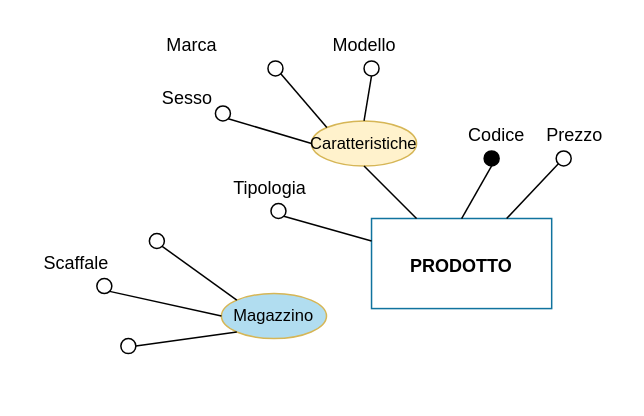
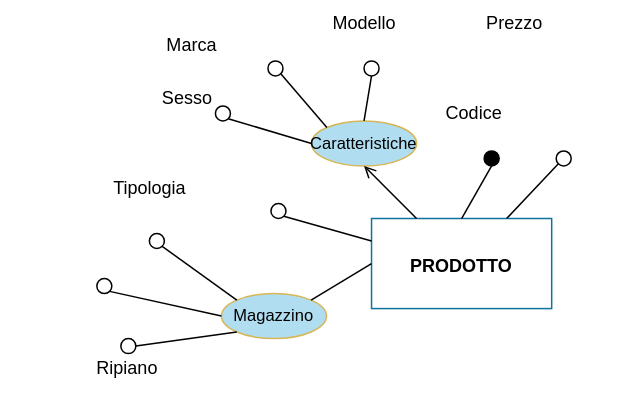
- <mxCell id="11" value="Modello" style="text;html=1;align=center;verticalAlign=middle;resizable=0;points=[];autosize=1;" parent="1" vertex="1"><mxGeometry x="212" y="20" width="60" height="20" as="geometry" /></mxCell>
+ <mxCell id="11" value="Modello" style="text;html=1;align=center;verticalAlign=middle;resizable=0;points=[];autosize=1;" parent="1" vertex="1"><mxGeometry x="212" y="5" width="60" height="20" as="geometry" /></mxCell>
- <mxCell id="5" value="Codice" style="text;html=1;align=center;verticalAlign=middle;resizable=0;points=[];autosize=1;" parent="1" vertex="1"><mxGeometry x="305" y="80" width="50" height="20" as="geometry" /></mxCell>
+ <mxCell id="5" value="Codice" style="text;html=1;align=center;verticalAlign=middle;resizable=0;points=[];autosize=1;" parent="1" vertex="1"><mxGeometry x="290" y="65" width="50" height="20" as="geometry" /></mxCell>
- <mxCell id="4" value="Prezzo" style="text;html=1;align=center;verticalAlign=middle;resizable=0;points=[];autosize=1;" parent="1" vertex="1"><mxGeometry x="357" y="80" width="50" height="20" as="geometry" /></mxCell>
+ <mxCell id="4" value="Prezzo" style="text;html=1;align=center;verticalAlign=middle;resizable=0;points=[];autosize=1;" parent="1" vertex="1"><mxGeometry x="317" y="5" width="50" height="20" as="geometry" /></mxCell>
- <mxCell id="9" value="&lt;font style=&quot;font-size: 11px&quot;&gt;Caratteristiche&lt;/font&gt;" style="ellipse;whiteSpace=wrap;html=1;align=center;fontSize=12;fillColor=#fff2cc;strokeColor=#d6b656;" parent="1" vertex="1"><mxGeometry x="207" y="80" width="70" height="30" as="geometry" /></mxCell>
+ <mxCell id="9" value="&lt;font style=&quot;font-size: 11px&quot;&gt;Caratteristiche&lt;/font&gt;" style="ellipse;whiteSpace=wrap;html=1;align=center;fontSize=12;fillColor=#b1ddf0;strokeColor=#d6b656;" parent="1" vertex="1"><mxGeometry x="207" y="80" width="70" height="30" as="geometry" /></mxCell>
- <mxCell id="14" value="" style="endArrow=none;html=1;rounded=0;entryX=0.5;entryY=1;entryDx=0;entryDy=0;exitX=0.25;exitY=0;exitDx=0;exitDy=0;" parent="1" source="2" target="9" edge="1"><mxGeometry relative="1" as="geometry"><mxPoint x="277" y="115" as="sourcePoint" /><mxPoint x="307" y="115" as="targetPoint" /></mxGeometry></mxCell>
+ <mxCell id="14" value="" style="endArrow=open;html=1;rounded=0;entryX=0.5;entryY=1;entryDx=0;entryDy=0;exitX=0.25;exitY=0;exitDx=0;exitDy=0;" parent="1" source="2" target="9" edge="1"><mxGeometry relative="1" as="geometry"><mxPoint x="277" y="115" as="sourcePoint" /><mxPoint x="307" y="115" as="targetPoint" /></mxGeometry></mxCell>
- <mxCell id="31" value="Tipologia" style="text;html=1;align=center;verticalAlign=middle;resizable=0;points=[];autosize=1;" vertex="1" parent="1"><mxGeometry x="149" y="115" width="60" height="20" as="geometry" /></mxCell>
+ <mxCell id="31" value="Tipologia" style="text;html=1;align=center;verticalAlign=middle;resizable=0;points=[];autosize=1;" vertex="1" parent="1"><mxGeometry x="69" y="115" width="60" height="20" as="geometry" /></mxCell>
- <mxCell id="24" value="Scaffale" style="text;html=1;align=center;verticalAlign=middle;resizable=0;points=[];autosize=1;" parent="1" vertex="1"><mxGeometry x="20" y="165" width="60" height="20" as="geometry" /></mxCell>
+ <mxCell id="21" value="" style="endArrow=none;html=1;rounded=0;entryX=1;entryY=0;entryDx=0;entryDy=0;exitX=0;exitY=0.5;exitDx=0;exitDy=0;" parent="1" source="2" target="20" edge="1"><mxGeometry relative="1" as="geometry"><mxPoint x="287" y="155" as="sourcePoint" /><mxPoint x="252" y="120" as="targetPoint" /></mxGeometry></mxCell>
+ <mxCell id="23" value="Ripiano" style="text;html=1;align=center;verticalAlign=middle;resizable=0;points=[];autosize=1;" parent="1" vertex="1"><mxGeometry x="54" y="235" width="60" height="20" as="geometry" /></mxCell>
